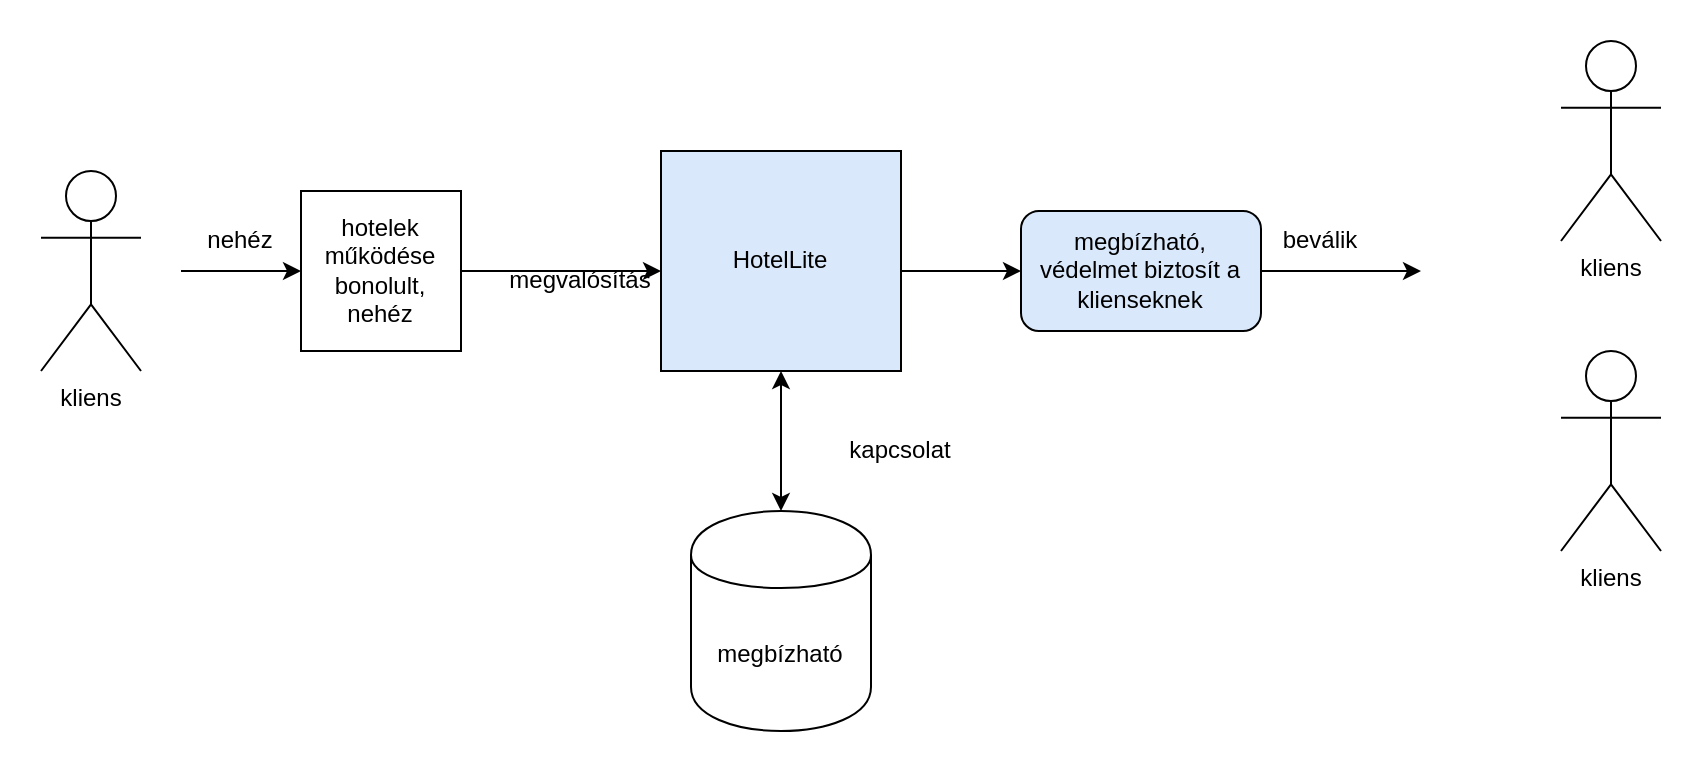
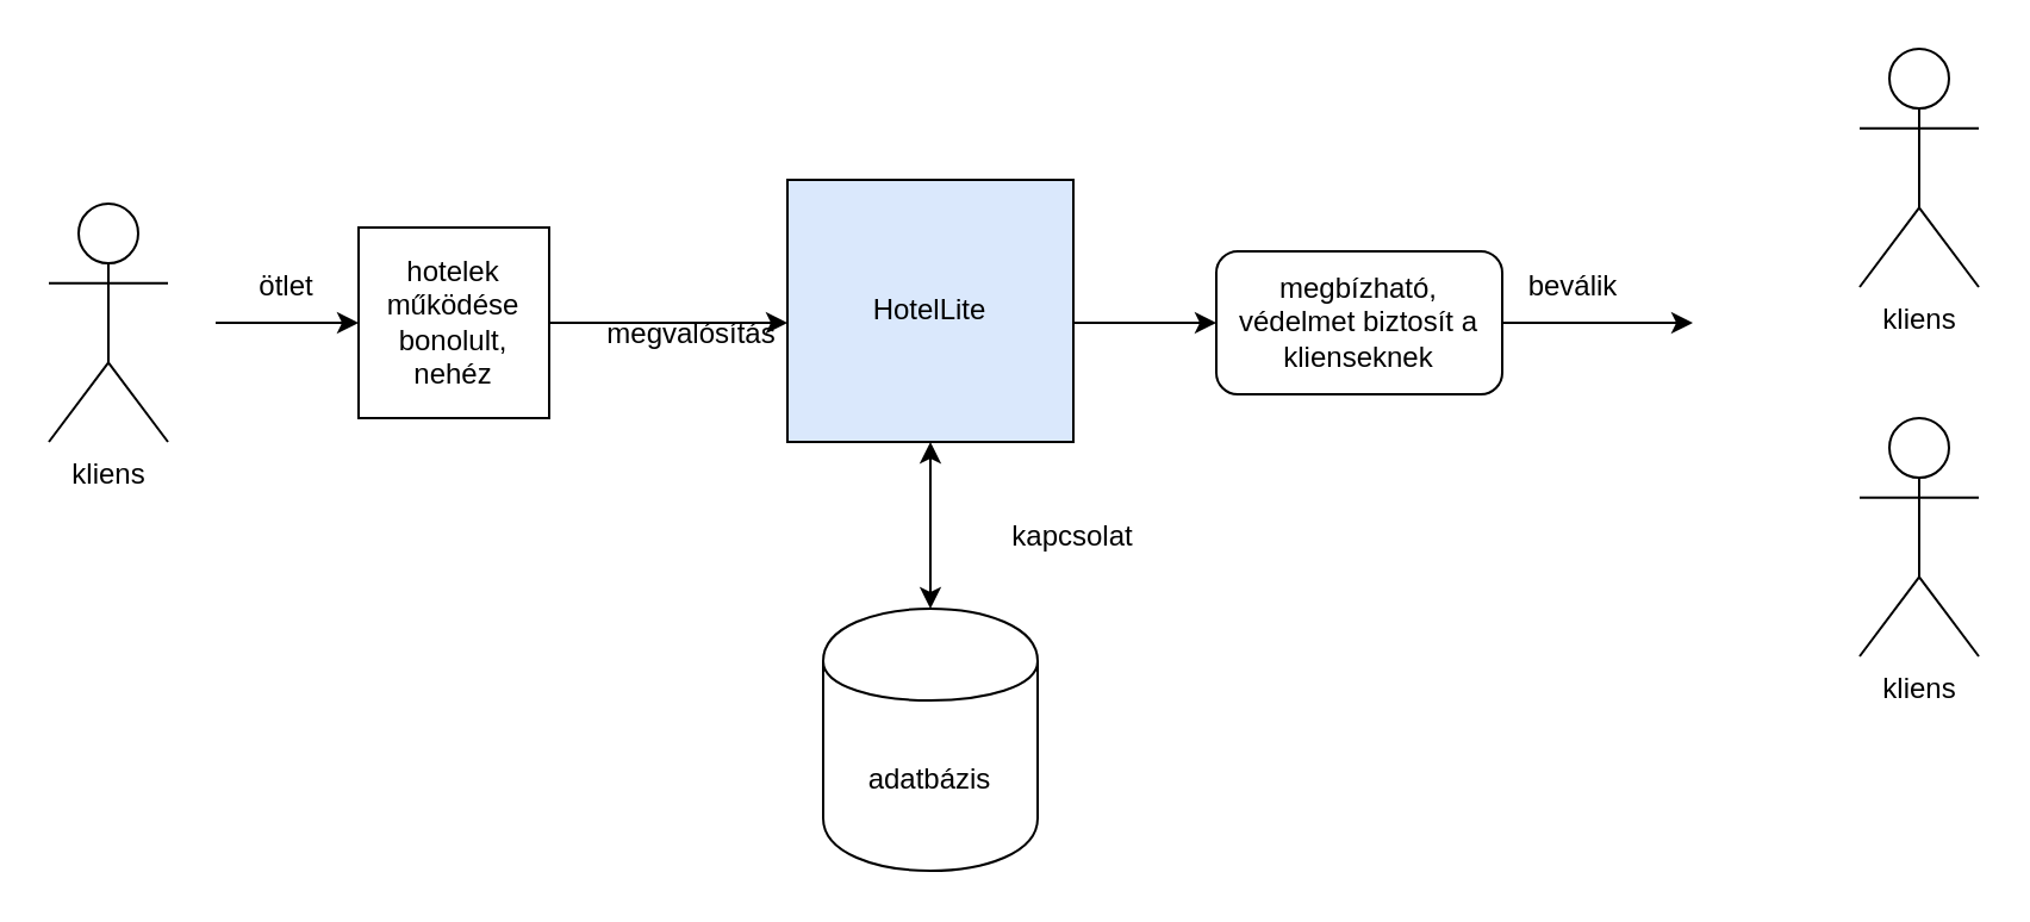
- <mxCell id="9" value="nehéz" style="text;html=1;strokeColor=none;fillColor=none;align=center;verticalAlign=middle;whiteSpace=wrap;rounded=0;" vertex="1" parent="1"><mxGeometry x="100" y="110" width="40" height="20" as="geometry" /></mxCell>
+ <mxCell id="9" value="ötlet" style="text;html=1;strokeColor=none;fillColor=none;align=center;verticalAlign=middle;whiteSpace=wrap;rounded=0;" vertex="1" parent="1"><mxGeometry x="100" y="110" width="40" height="20" as="geometry" /></mxCell>
- <mxCell id="14" value="megbízható,&lt;br&gt;védelmet biztosít a klienseknek" style="rounded=1;whiteSpace=wrap;html=1;fillColor=#dae8fc;" vertex="1" parent="1"><mxGeometry x="510" y="105" width="120" height="60" as="geometry" /></mxCell>
+ <mxCell id="14" value="megbízható,&lt;br&gt;védelmet biztosít a klienseknek" style="rounded=1;whiteSpace=wrap;html=1;" vertex="1" parent="1"><mxGeometry x="510" y="105" width="120" height="60" as="geometry" /></mxCell>
- <mxCell id="13" value="megbízható" style="shape=cylinder;whiteSpace=wrap;html=1;boundedLbl=1;backgroundOutline=1;" vertex="1" parent="1"><mxGeometry x="345" y="255" width="90" height="110" as="geometry" /></mxCell>
+ <mxCell id="13" value="adatbázis" style="shape=cylinder;whiteSpace=wrap;html=1;boundedLbl=1;backgroundOutline=1;" vertex="1" parent="1"><mxGeometry x="345" y="255" width="90" height="110" as="geometry" /></mxCell>
